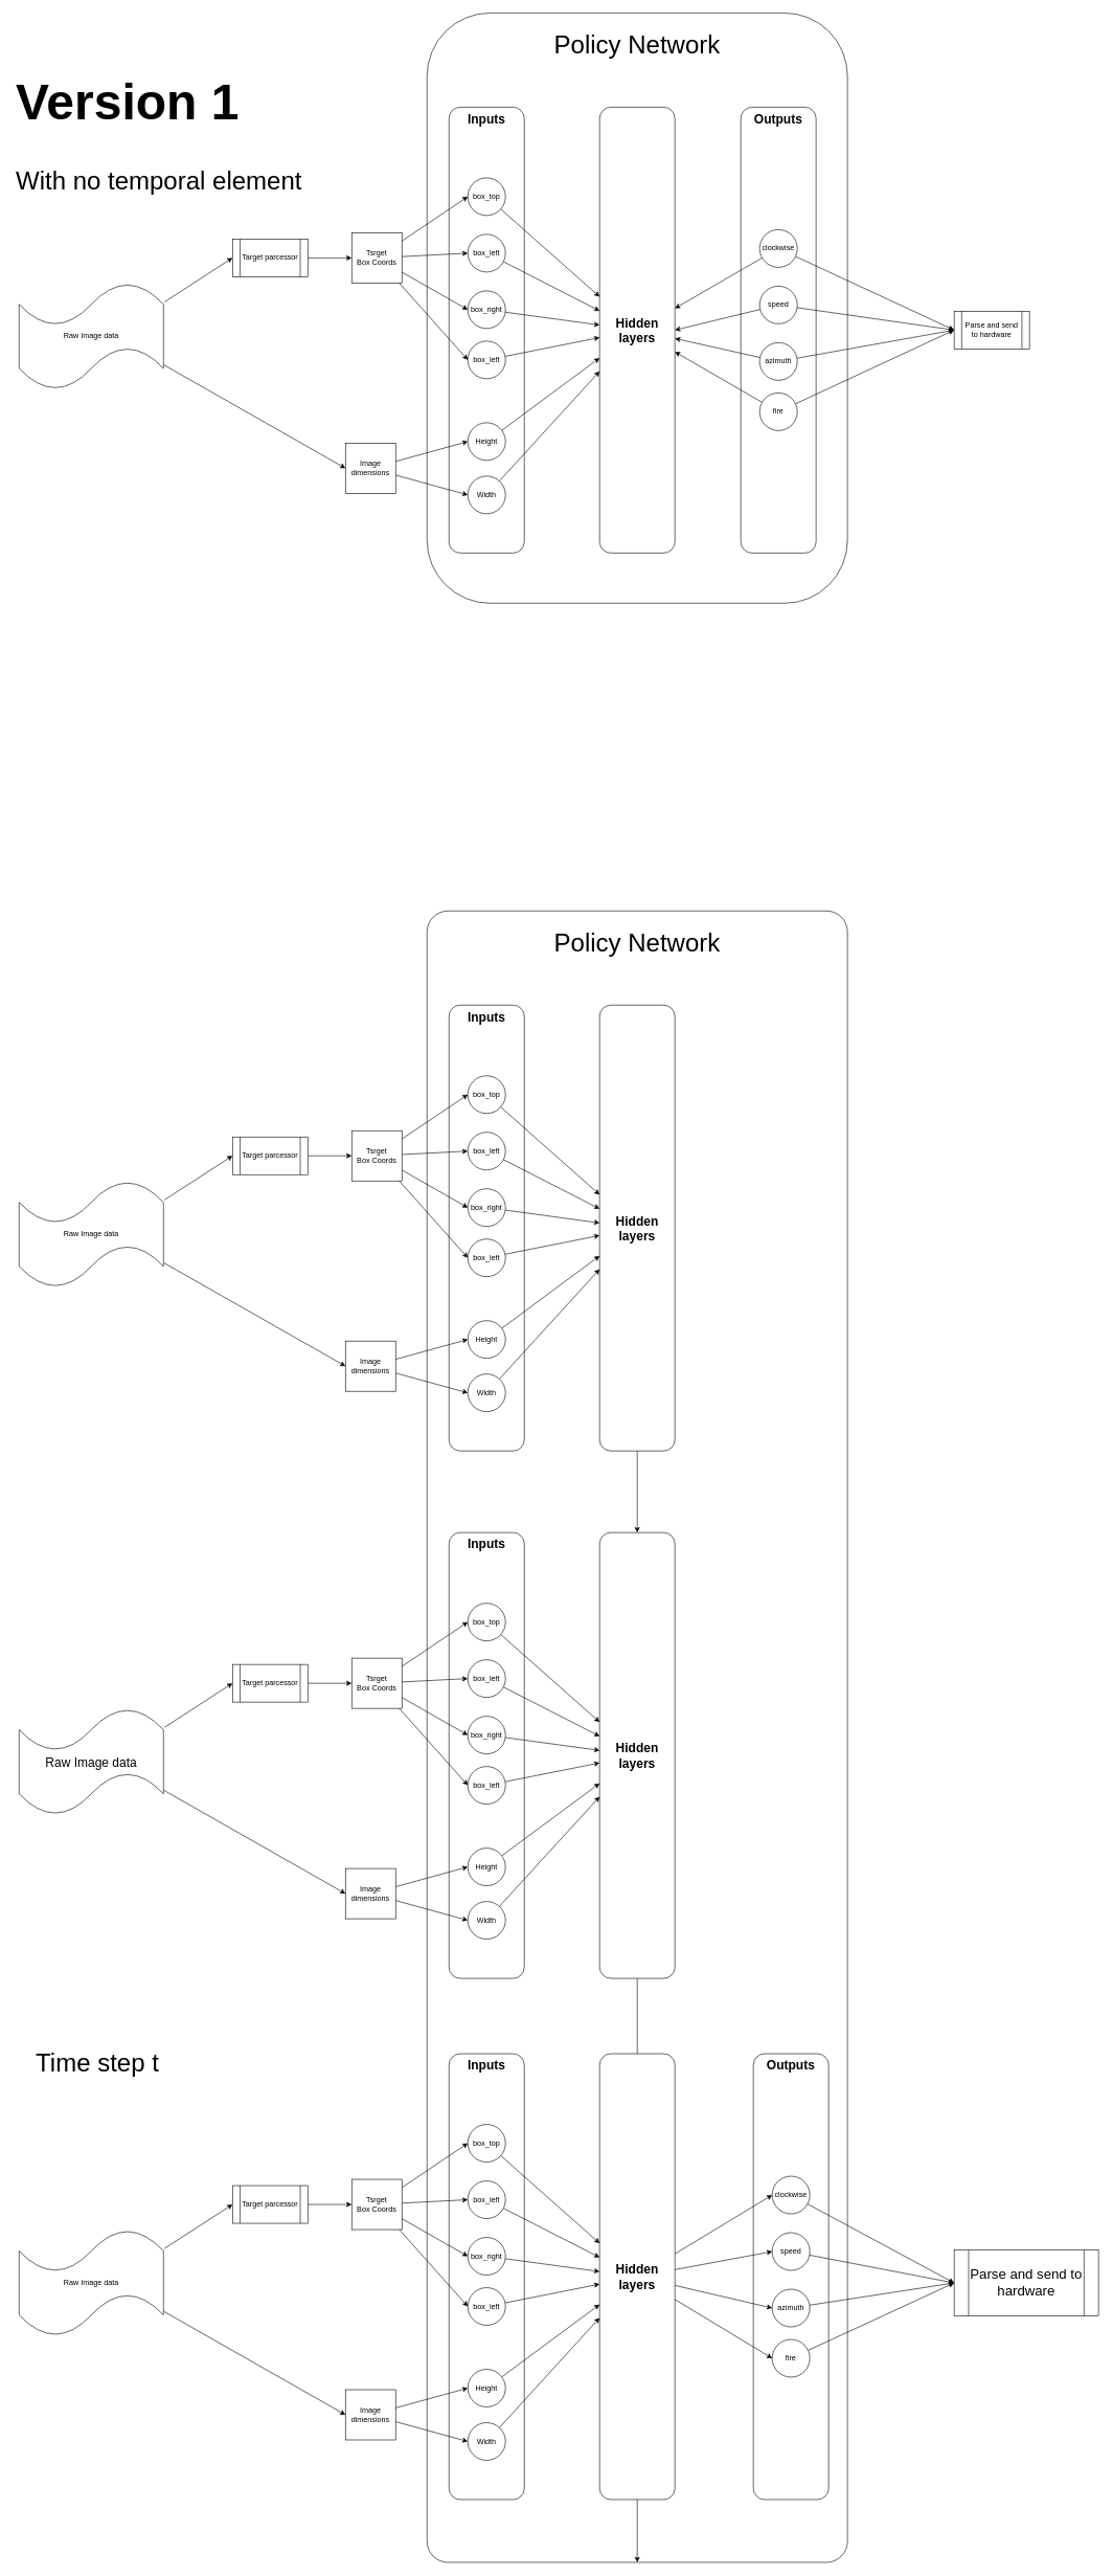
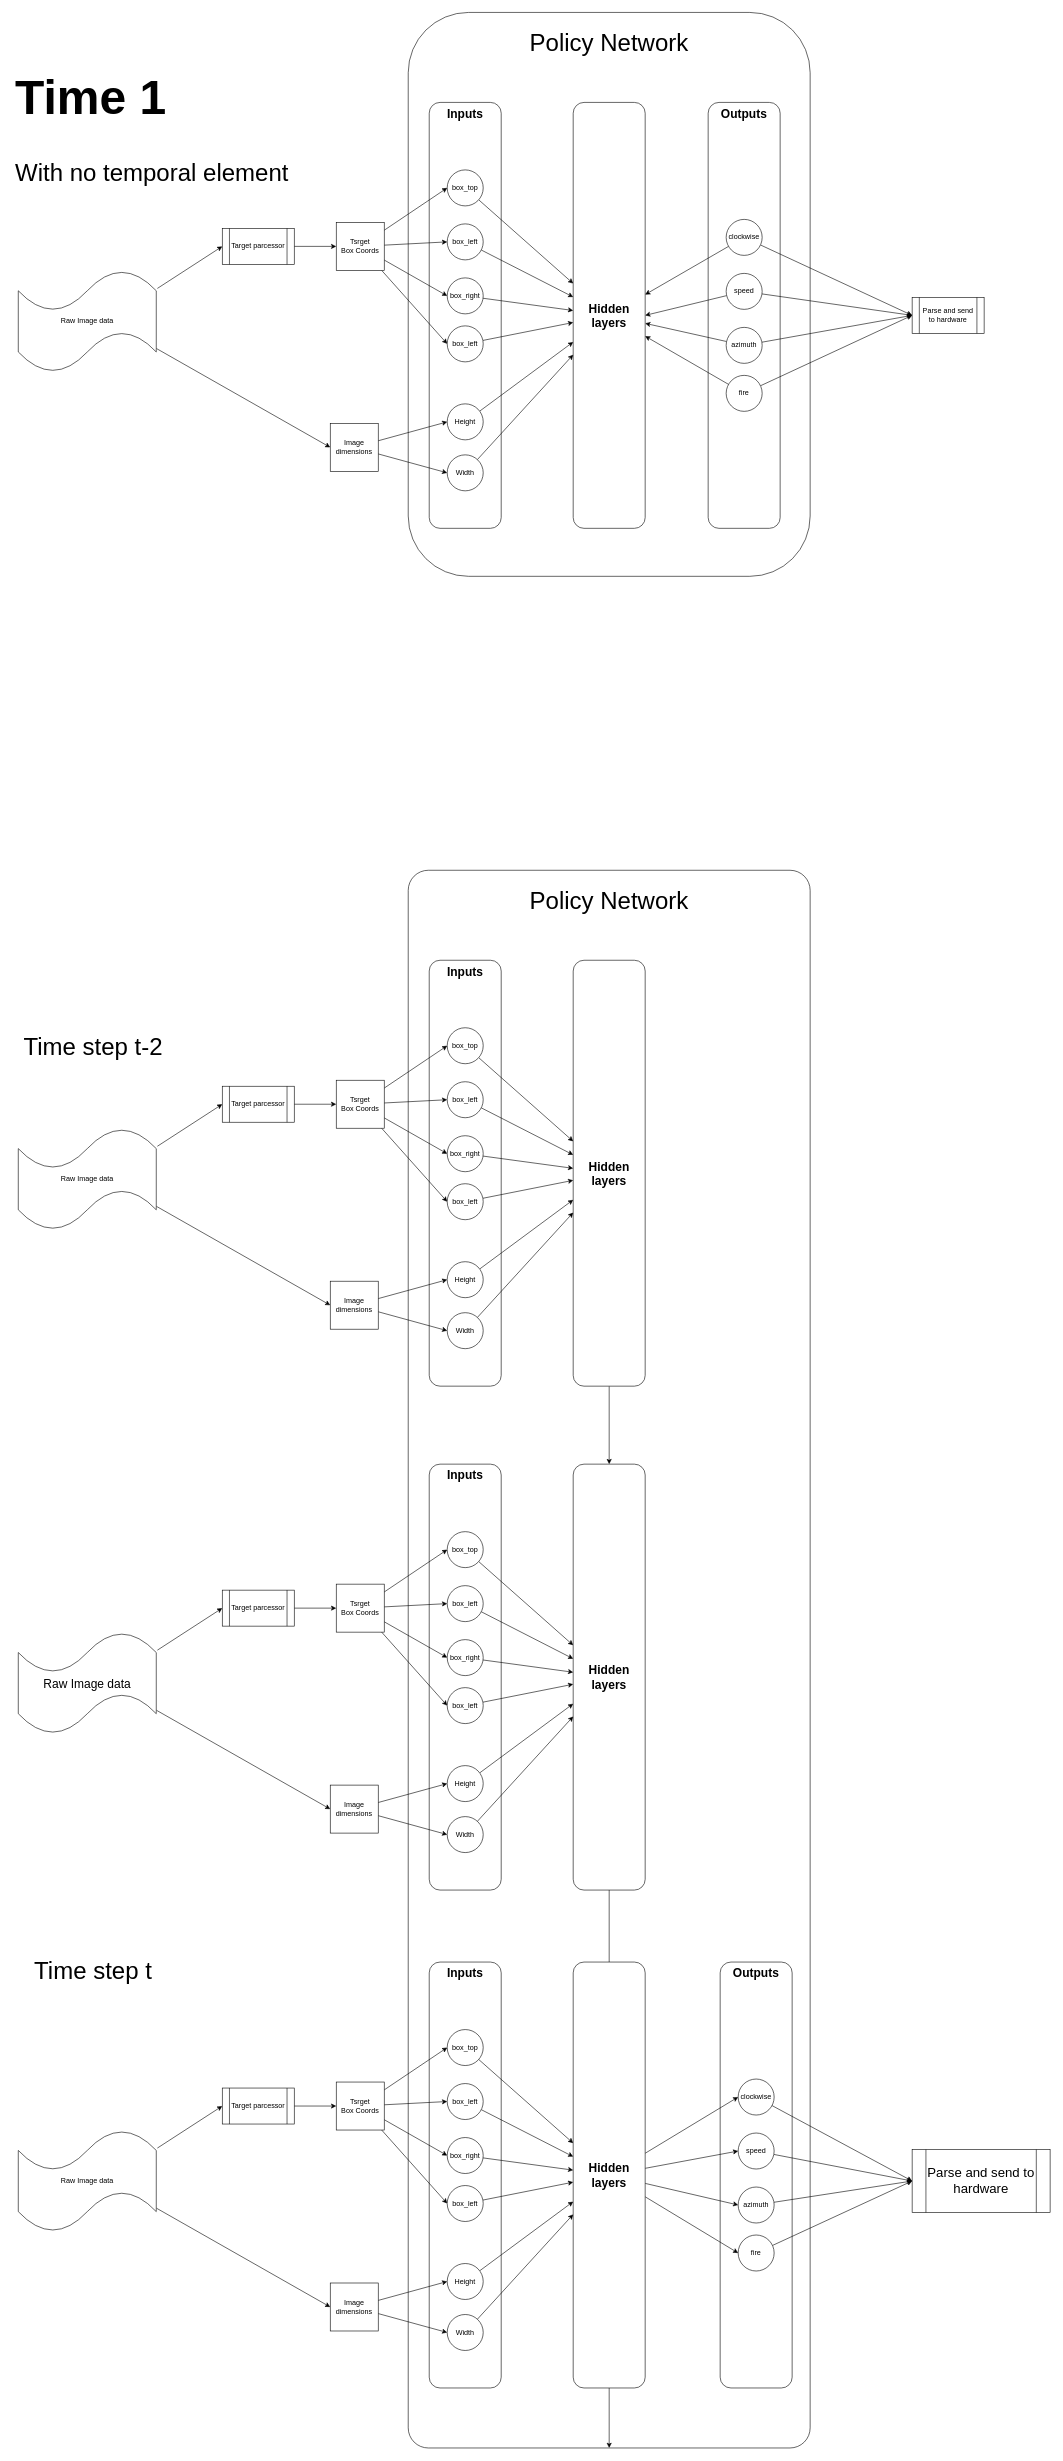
- <mxCell id="44" value="&lt;h1&gt;Version 1&lt;/h1&gt;&lt;p&gt;With no temporal element&lt;/p&gt;" style="text;html=1;strokeColor=none;fillColor=none;spacing=5;spacingTop=-20;whiteSpace=wrap;overflow=hidden;rounded=0;fontSize=40;" vertex="1" parent="1"><mxGeometry x="20" y="70" width="500" height="330" as="geometry" /></mxCell>
+ <mxCell id="44" value="&lt;h1&gt;Time 1&lt;/h1&gt;&lt;p&gt;With no temporal element&lt;/p&gt;" style="text;html=1;strokeColor=none;fillColor=none;spacing=5;spacingTop=-20;whiteSpace=wrap;overflow=hidden;rounded=0;fontSize=40;" vertex="1" parent="1"><mxGeometry x="20" y="70" width="500" height="330" as="geometry" /></mxCell>
+ <mxCell id="84" value="Time step t-2" style="text;html=1;strokeColor=none;fillColor=none;align=center;verticalAlign=middle;whiteSpace=wrap;rounded=0;fontSize=40;" vertex="1" parent="1"><mxGeometry x="20" y="1727.5" width="270" height="30" as="geometry" /></mxCell>
